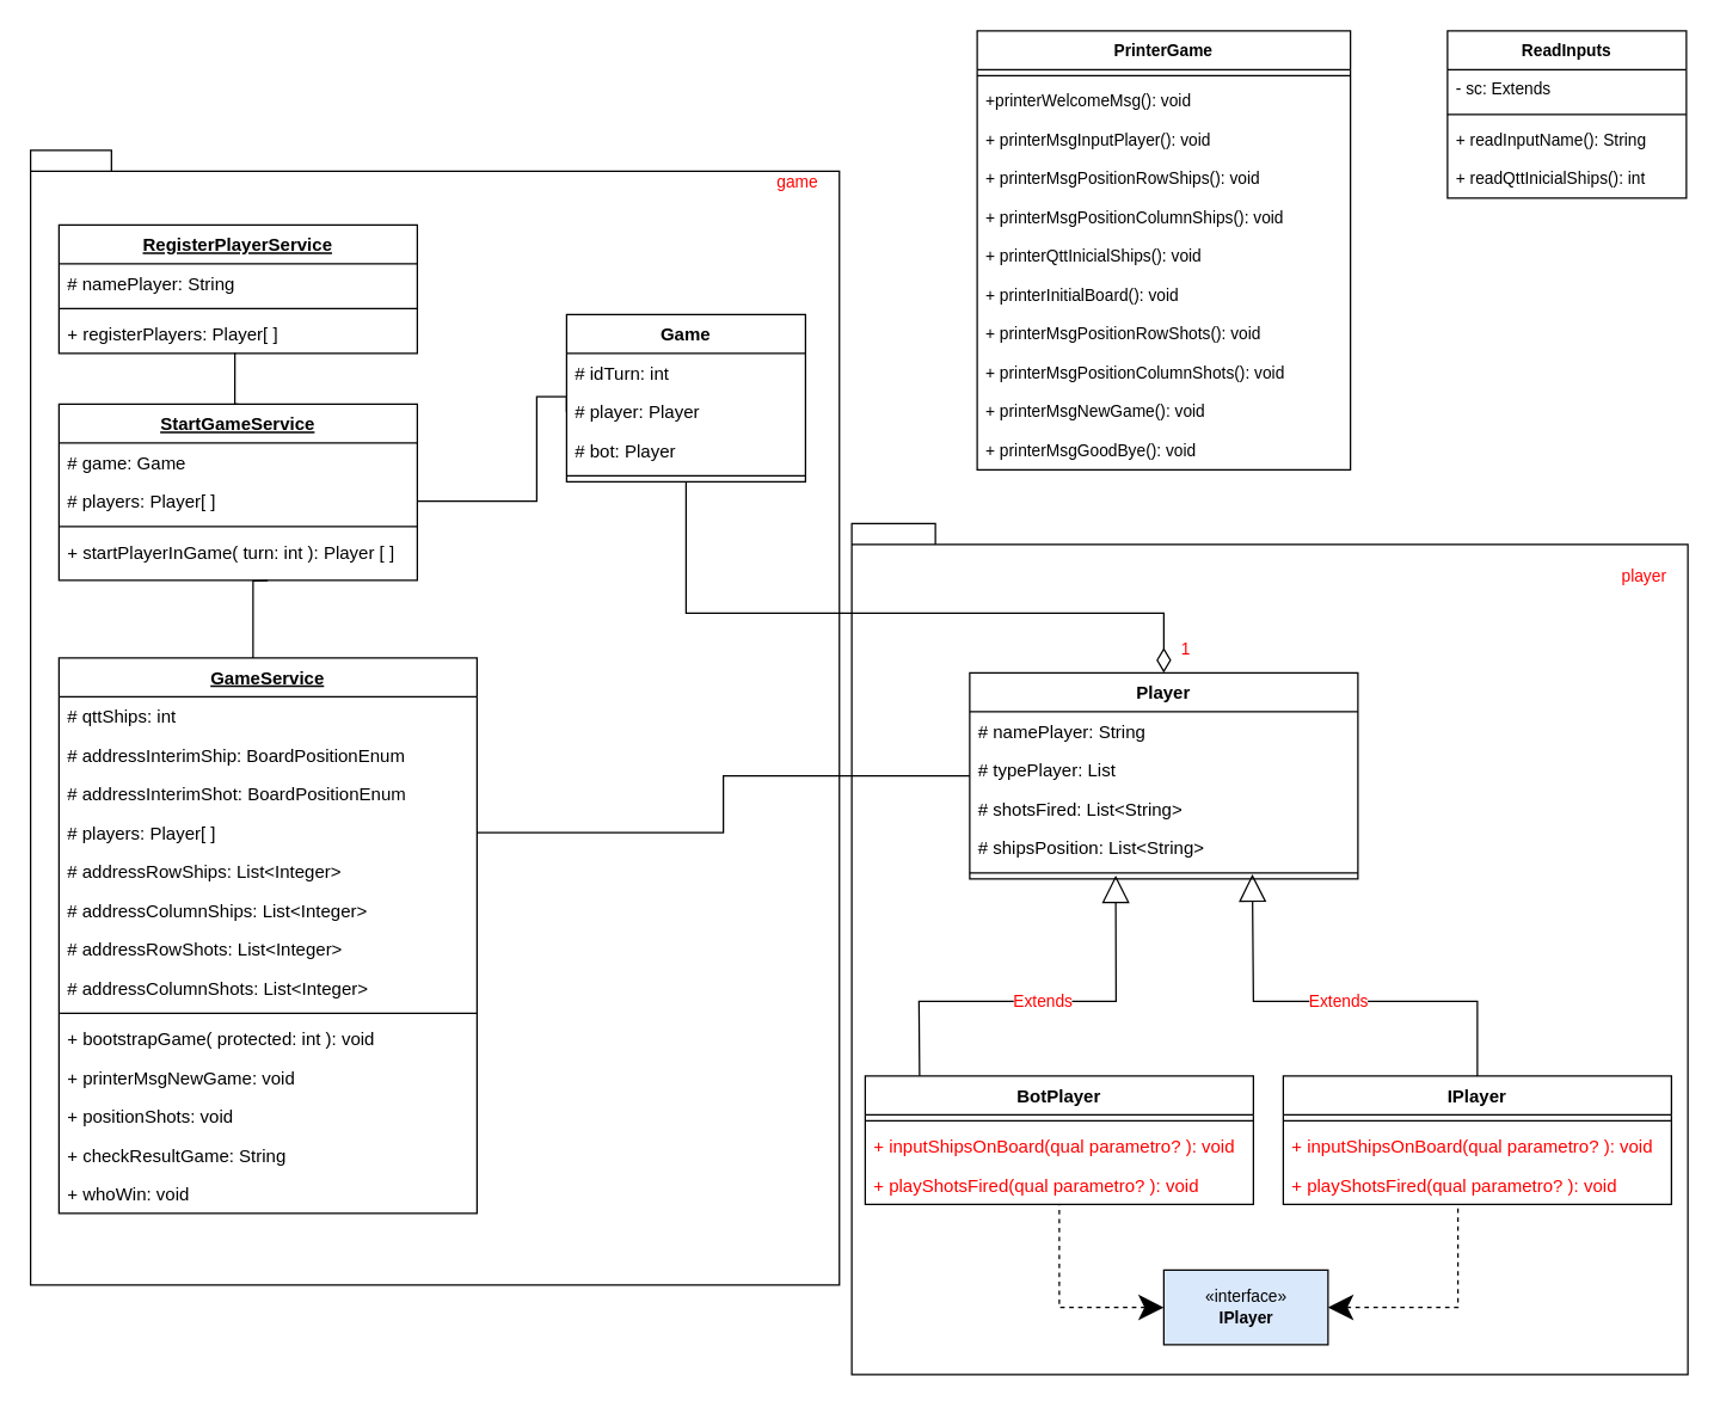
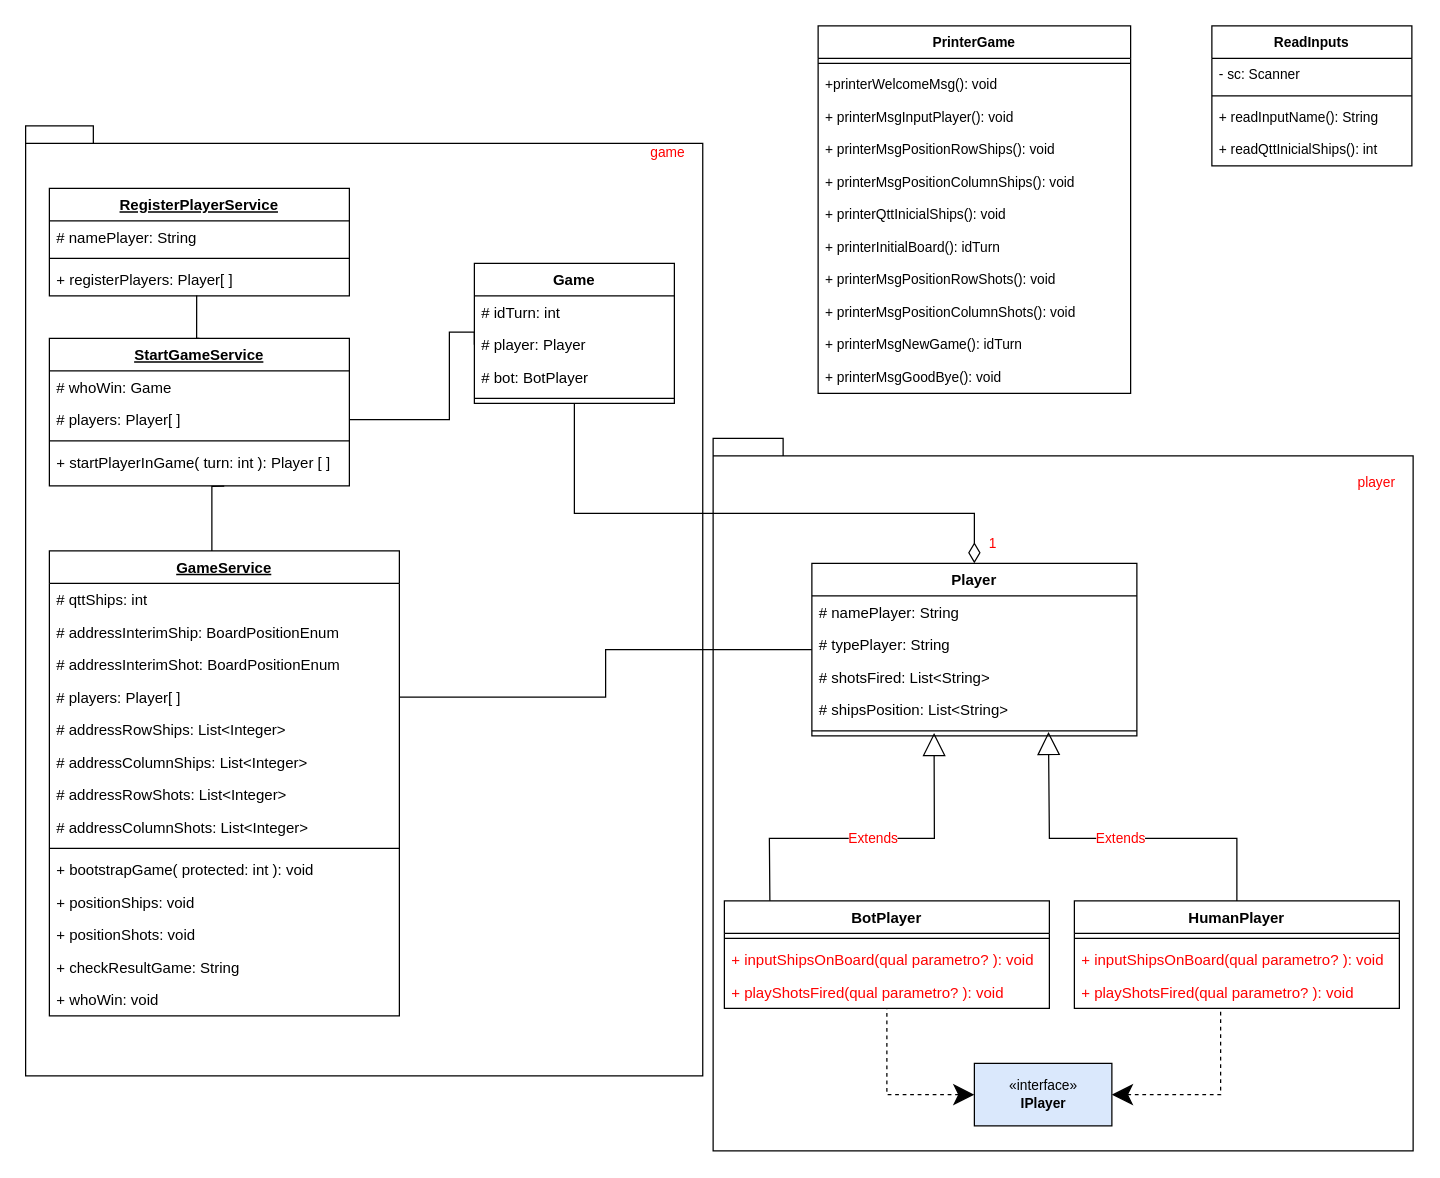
- <mxCell id="74" value="- sc: Extends" style="text;strokeColor=none;fillColor=none;align=left;verticalAlign=top;spacingLeft=4;spacingRight=4;overflow=hidden;rotatable=0;points=[[0,0.5],[1,0.5]];portConstraint=eastwest;fontFamily=Helvetica;fontSize=11;fontColor=#000000;" parent="73" vertex="1"><mxGeometry y="26" width="160" height="26" as="geometry" /></mxCell>
+ <mxCell id="74" value="- sc: Scanner" style="text;strokeColor=none;fillColor=none;align=left;verticalAlign=top;spacingLeft=4;spacingRight=4;overflow=hidden;rotatable=0;points=[[0,0.5],[1,0.5]];portConstraint=eastwest;fontFamily=Helvetica;fontSize=11;fontColor=#000000;" parent="73" vertex="1"><mxGeometry y="26" width="160" height="26" as="geometry" /></mxCell>
- <mxCell id="68" value="+ printerInitialBoard(): void" style="text;strokeColor=none;fillColor=none;align=left;verticalAlign=top;spacingLeft=4;spacingRight=4;overflow=hidden;rotatable=0;points=[[0,0.5],[1,0.5]];portConstraint=eastwest;fontFamily=Helvetica;fontSize=11;fontColor=#000000;" parent="61" vertex="1"><mxGeometry y="164" width="250" height="26" as="geometry" /></mxCell>
+ <mxCell id="68" value="+ printerInitialBoard(): idTurn" style="text;strokeColor=none;fillColor=none;align=left;verticalAlign=top;spacingLeft=4;spacingRight=4;overflow=hidden;rotatable=0;points=[[0,0.5],[1,0.5]];portConstraint=eastwest;fontFamily=Helvetica;fontSize=11;fontColor=#000000;" parent="61" vertex="1"><mxGeometry y="164" width="250" height="26" as="geometry" /></mxCell>
- <mxCell id="71" value="+ printerMsgNewGame(): void" style="text;strokeColor=none;fillColor=none;align=left;verticalAlign=top;spacingLeft=4;spacingRight=4;overflow=hidden;rotatable=0;points=[[0,0.5],[1,0.5]];portConstraint=eastwest;fontFamily=Helvetica;fontSize=11;fontColor=#000000;" parent="61" vertex="1"><mxGeometry y="242" width="250" height="26" as="geometry" /></mxCell>
+ <mxCell id="71" value="+ printerMsgNewGame(): idTurn" style="text;strokeColor=none;fillColor=none;align=left;verticalAlign=top;spacingLeft=4;spacingRight=4;overflow=hidden;rotatable=0;points=[[0,0.5],[1,0.5]];portConstraint=eastwest;fontFamily=Helvetica;fontSize=11;fontColor=#000000;" parent="61" vertex="1"><mxGeometry y="242" width="250" height="26" as="geometry" /></mxCell>
- <mxCell id="31" value="# bot: Player" style="text;strokeColor=none;fillColor=none;align=left;verticalAlign=top;spacingLeft=4;spacingRight=4;overflow=hidden;rotatable=0;points=[[0,0.5],[1,0.5]];portConstraint=eastwest;fontColor=#000000;" parent="28" vertex="1"><mxGeometry y="78" width="160" height="26" as="geometry" /></mxCell>
+ <mxCell id="31" value="# bot: BotPlayer" style="text;strokeColor=none;fillColor=none;align=left;verticalAlign=top;spacingLeft=4;spacingRight=4;overflow=hidden;rotatable=0;points=[[0,0.5],[1,0.5]];portConstraint=eastwest;fontColor=#000000;" parent="28" vertex="1"><mxGeometry y="78" width="160" height="26" as="geometry" /></mxCell>
- <mxCell id="35" value="# game: Game" style="text;strokeColor=none;fillColor=none;align=left;verticalAlign=top;spacingLeft=4;spacingRight=4;overflow=hidden;rotatable=0;points=[[0,0.5],[1,0.5]];portConstraint=eastwest;fontColor=#000000;" parent="34" vertex="1"><mxGeometry y="26" width="240" height="26" as="geometry" /></mxCell>
+ <mxCell id="35" value="# whoWin: Game" style="text;strokeColor=none;fillColor=none;align=left;verticalAlign=top;spacingLeft=4;spacingRight=4;overflow=hidden;rotatable=0;points=[[0,0.5],[1,0.5]];portConstraint=eastwest;fontColor=#000000;" parent="34" vertex="1"><mxGeometry y="26" width="240" height="26" as="geometry" /></mxCell>
- <mxCell id="42" value="# typePlayer: List" style="text;strokeColor=none;fillColor=none;align=left;verticalAlign=top;spacingLeft=4;spacingRight=4;overflow=hidden;rotatable=0;points=[[0,0.5],[1,0.5]];portConstraint=eastwest;fontColor=#000000;" parent="40" vertex="1"><mxGeometry y="52" width="260" height="26" as="geometry" /></mxCell>
+ <mxCell id="42" value="# typePlayer: String" style="text;strokeColor=none;fillColor=none;align=left;verticalAlign=top;spacingLeft=4;spacingRight=4;overflow=hidden;rotatable=0;points=[[0,0.5],[1,0.5]];portConstraint=eastwest;fontColor=#000000;" parent="40" vertex="1"><mxGeometry y="52" width="260" height="26" as="geometry" /></mxCell>
- <mxCell id="24" value="+ printerMsgNewGame: void" style="text;strokeColor=none;fillColor=none;align=left;verticalAlign=top;spacingLeft=4;spacingRight=4;overflow=hidden;rotatable=0;points=[[0,0.5],[1,0.5]];portConstraint=eastwest;fontColor=#000000;" parent="13" vertex="1"><mxGeometry y="268" width="280" height="26" as="geometry" /></mxCell>
+ <mxCell id="24" value="+ positionShips: void" style="text;strokeColor=none;fillColor=none;align=left;verticalAlign=top;spacingLeft=4;spacingRight=4;overflow=hidden;rotatable=0;points=[[0,0.5],[1,0.5]];portConstraint=eastwest;fontColor=#000000;" parent="13" vertex="1"><mxGeometry y="268" width="280" height="26" as="geometry" /></mxCell>
- <mxCell id="52" value="IPlayer" style="swimlane;fontStyle=1;align=center;verticalAlign=top;childLayout=stackLayout;horizontal=1;startSize=26;horizontalStack=0;resizeParent=1;resizeParentMax=0;resizeLast=0;collapsible=1;marginBottom=0;fontColor=#000000;" parent="1" vertex="1"><mxGeometry x="859" y="720" width="260" height="86" as="geometry" /></mxCell>
+ <mxCell id="52" value="HumanPlayer" style="swimlane;fontStyle=1;align=center;verticalAlign=top;childLayout=stackLayout;horizontal=1;startSize=26;horizontalStack=0;resizeParent=1;resizeParentMax=0;resizeLast=0;collapsible=1;marginBottom=0;fontColor=#000000;" parent="1" vertex="1"><mxGeometry x="859" y="720" width="260" height="86" as="geometry" /></mxCell>
